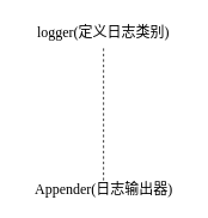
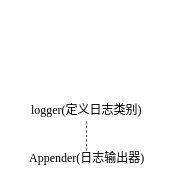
- <mxCell id="2" value="logger(定义日志类别)" style="text;html=1;strokeColor=none;fillColor=none;align=center;verticalAlign=middle;whiteSpace=wrap;rounded=0;fontFamily=Comic Sans MS;fontSize=16;" vertex="1" parent="1"><mxGeometry x="20" y="20" width="190" height="30" as="geometry" /></mxCell>
+ <mxCell id="2" value="logger(定义日志类别)" style="text;html=1;strokeColor=none;fillColor=none;align=center;verticalAlign=middle;whiteSpace=wrap;rounded=0;fontFamily=Comic Sans MS;fontSize=16;" vertex="1" parent="1"><mxGeometry x="20" y="130" width="190" height="30" as="geometry" /></mxCell>
